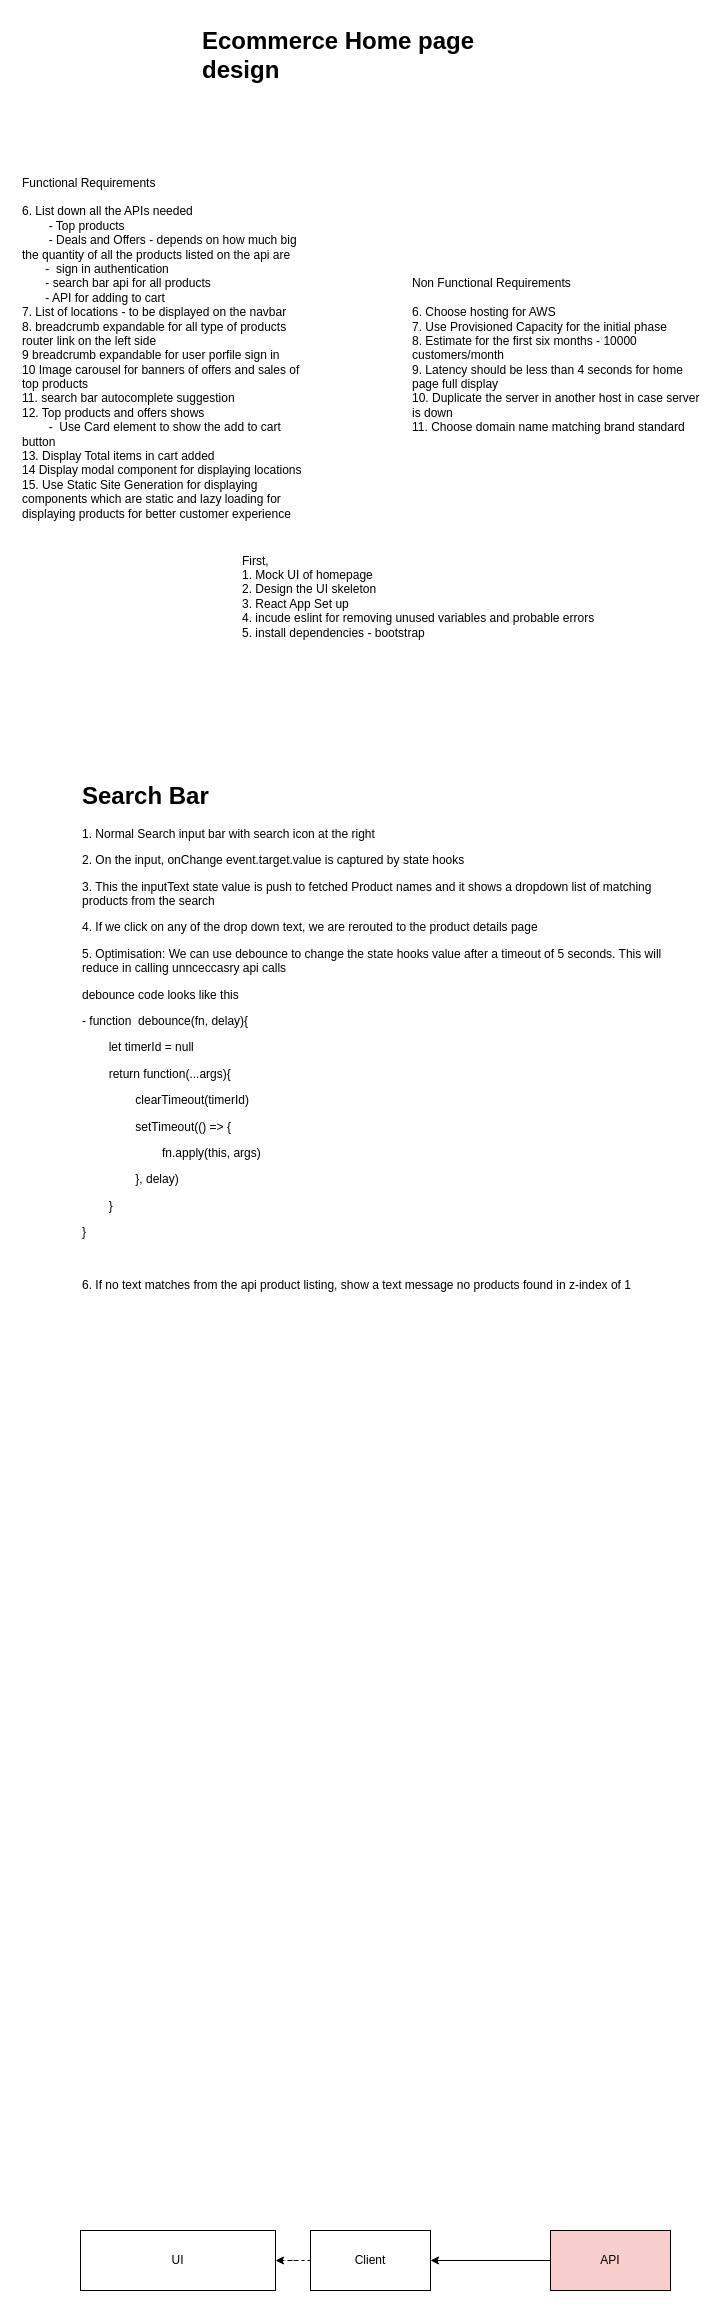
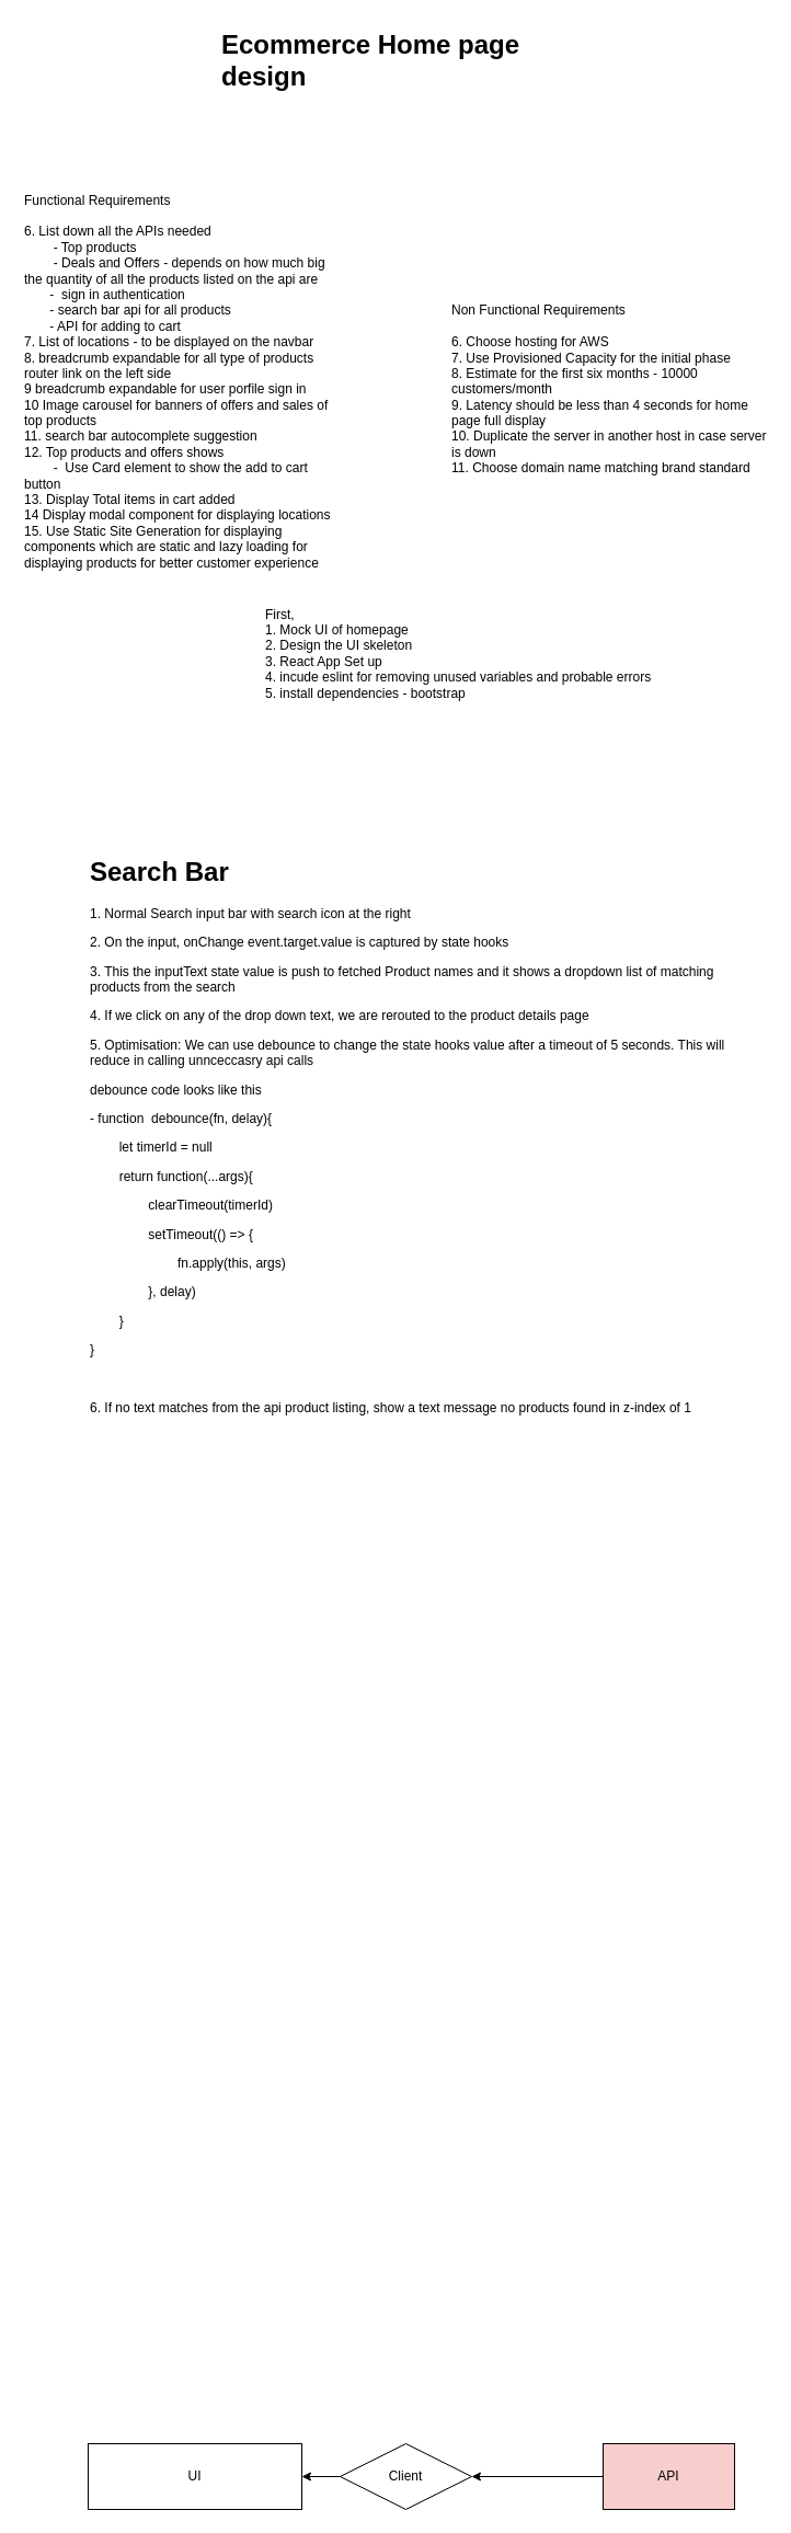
- <mxCell id="4" style="edgeStyle=orthogonalEdgeStyle;rounded=0;orthogonalLoop=1;jettySize=auto;html=1;entryX=1;entryY=0.5;entryDx=0;entryDy=0;dashed=1;" edge="1" parent="1" source="5" target="8"><mxGeometry relative="1" as="geometry" /></mxCell>
+ <mxCell id="4" style="edgeStyle=orthogonalEdgeStyle;rounded=0;orthogonalLoop=1;jettySize=auto;html=1;entryX=1;entryY=0.5;entryDx=0;entryDy=0;" edge="1" parent="1" source="5" target="8"><mxGeometry relative="1" as="geometry" /></mxCell>
- <mxCell id="5" value="Client" style="rounded=0;whiteSpace=wrap;html=1;" vertex="1" parent="1"><mxGeometry x="310" y="2230" width="120" height="60" as="geometry" /></mxCell>
+ <mxCell id="5" value="Client" style="rhombus;whiteSpace=wrap;html=1;" vertex="1" parent="1"><mxGeometry x="310" y="2230" width="120" height="60" as="geometry" /></mxCell>
